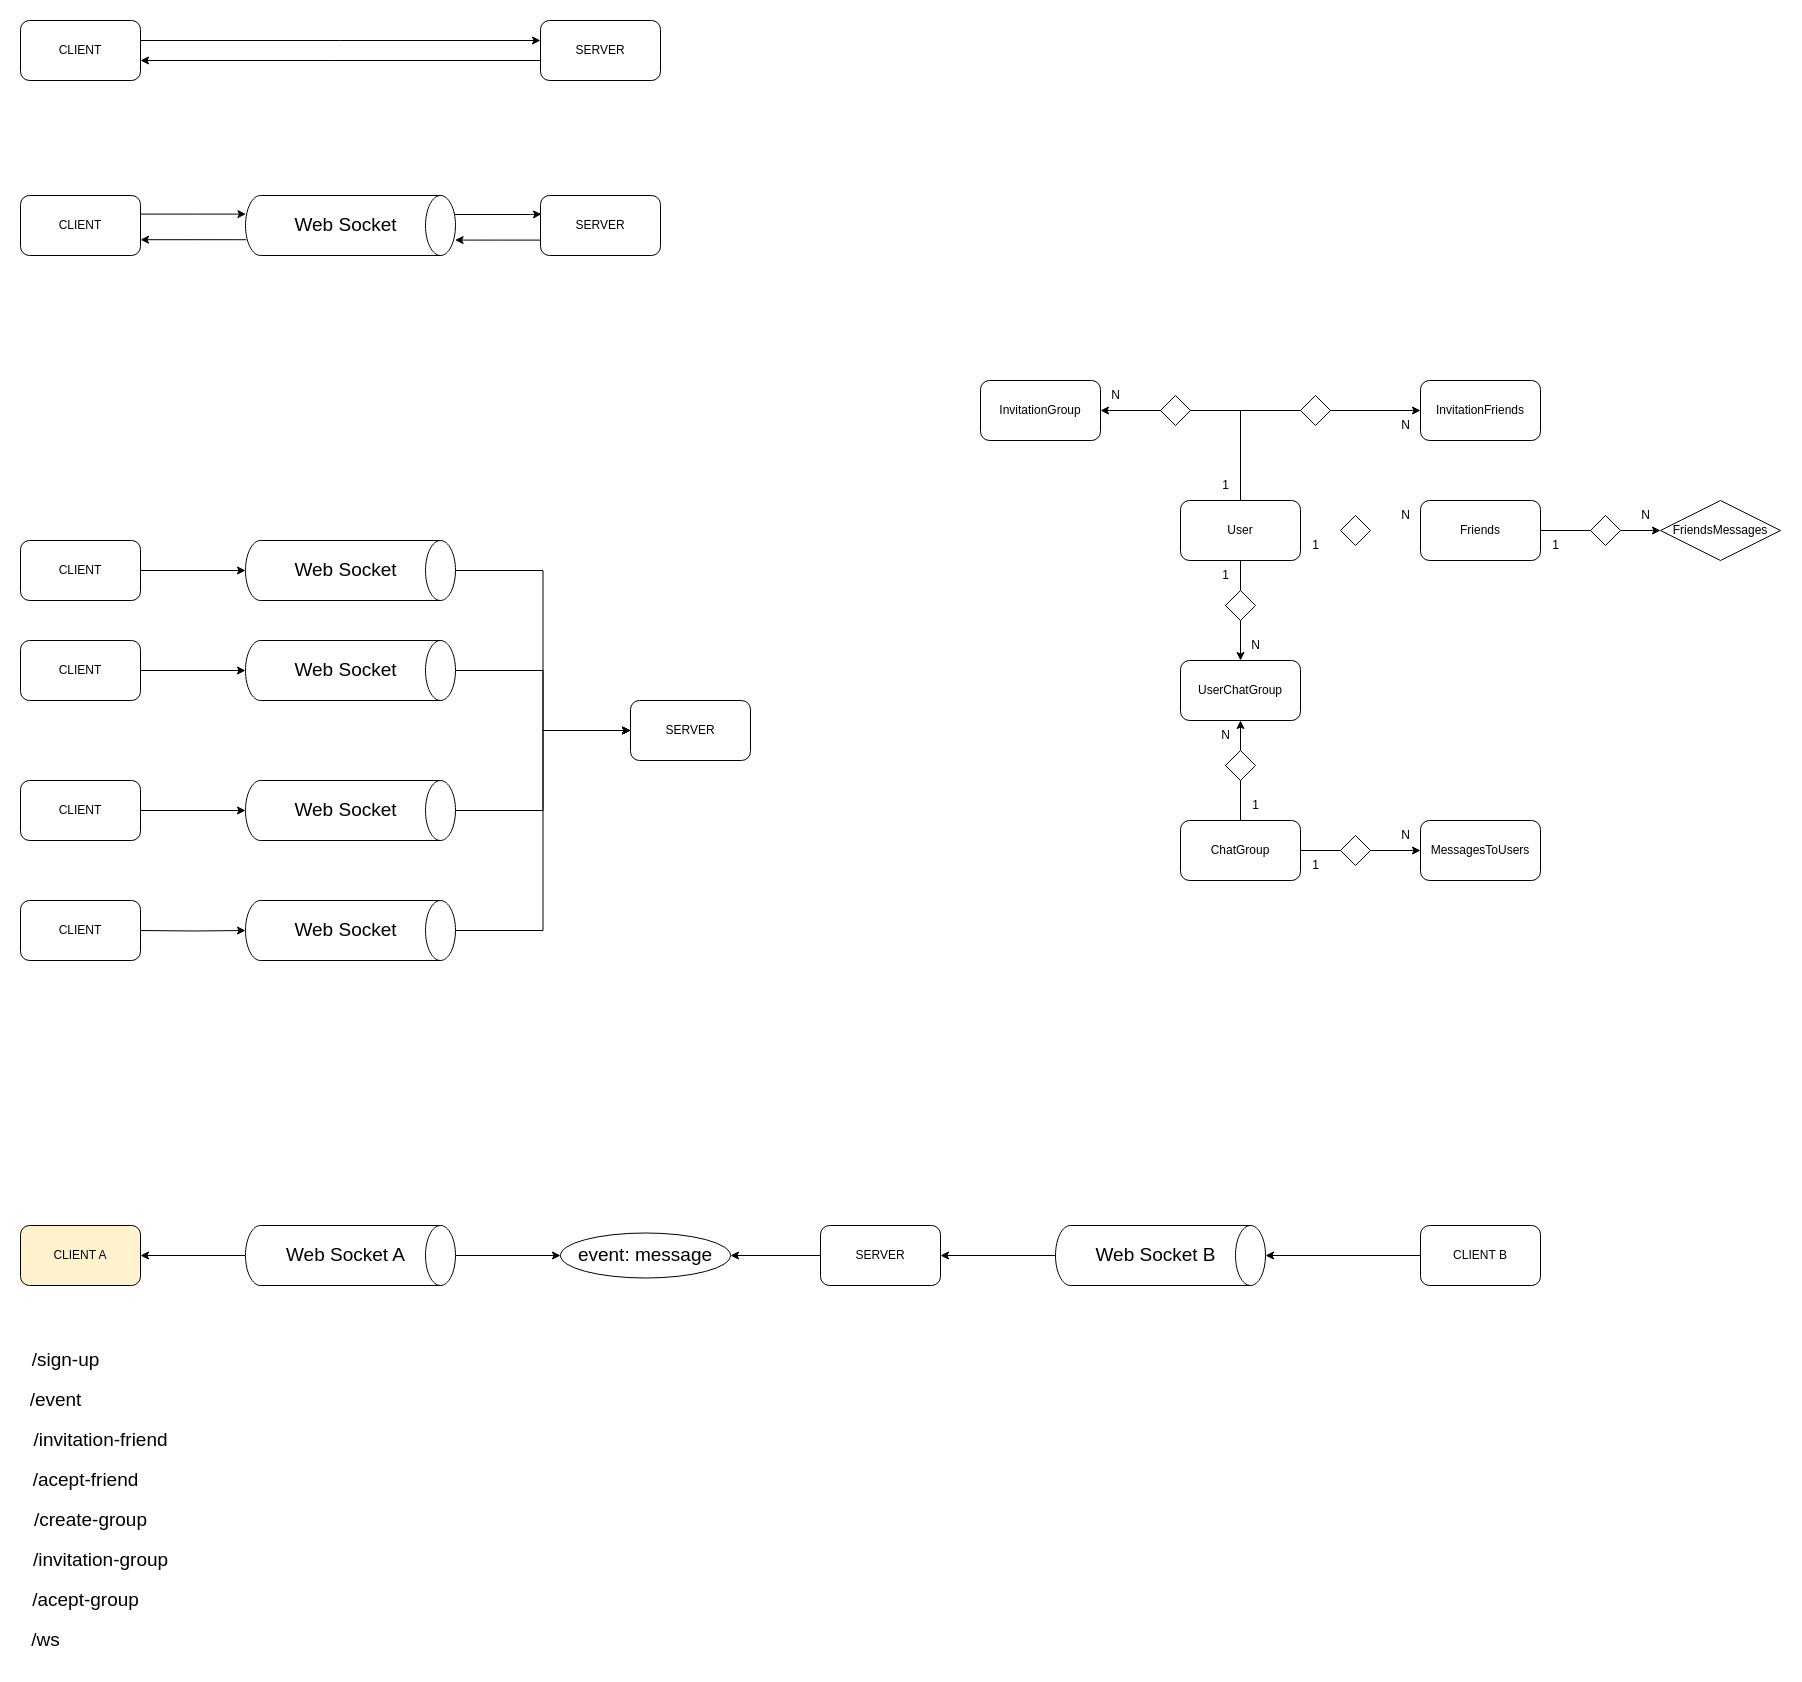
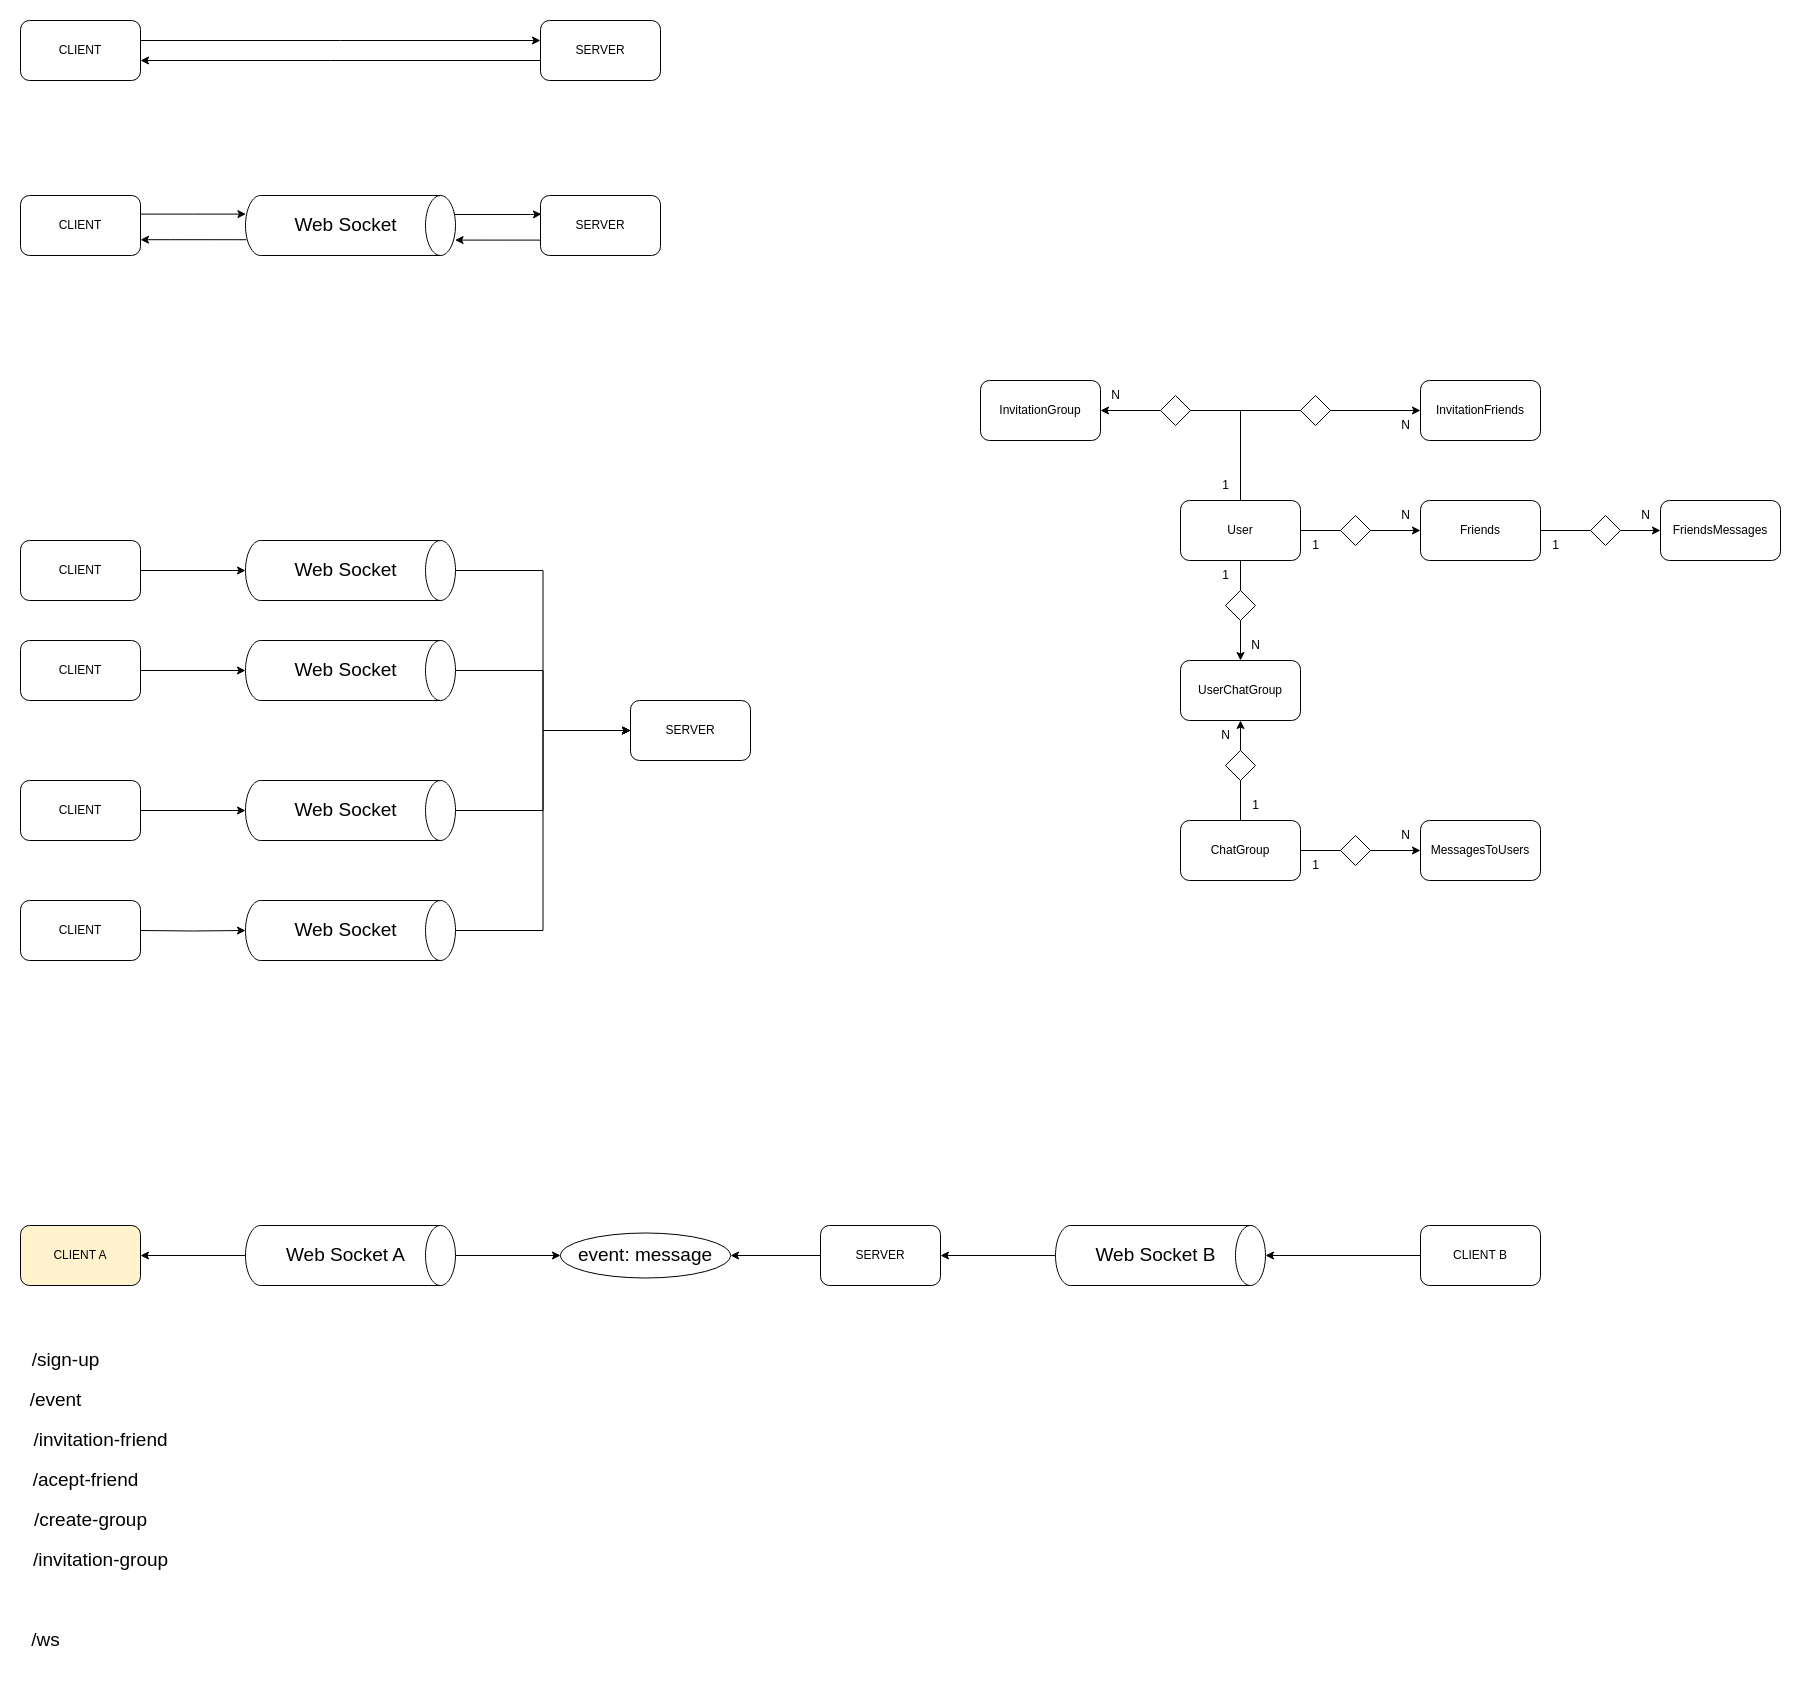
+ <mxCell id="19" style="edgeStyle=orthogonalEdgeStyle;rounded=0;orthogonalLoop=1;jettySize=auto;html=1;entryX=0;entryY=0.5;entryDx=0;entryDy=0;" parent="1" source="22" target="36" edge="1"><mxGeometry relative="1" as="geometry" /></mxCell>
- <mxCell id="45" value="FriendsMessages" style="rhombus;whiteSpace=wrap;html=1;" parent="1" vertex="1"><mxGeometry x="1660" y="500" width="120" height="60" as="geometry" /></mxCell>
+ <mxCell id="45" value="FriendsMessages" style="rounded=1;whiteSpace=wrap;html=1;" parent="1" vertex="1"><mxGeometry x="1660" y="500" width="120" height="60" as="geometry" /></mxCell>
- <mxCell id="83" value="/acept-group" style="text;html=1;align=center;verticalAlign=middle;resizable=0;points=[];autosize=1;strokeColor=none;fillColor=none;fontSize=19;" parent="1" vertex="1"><mxGeometry x="20" y="1580" width="130" height="40" as="geometry" /></mxCell>
